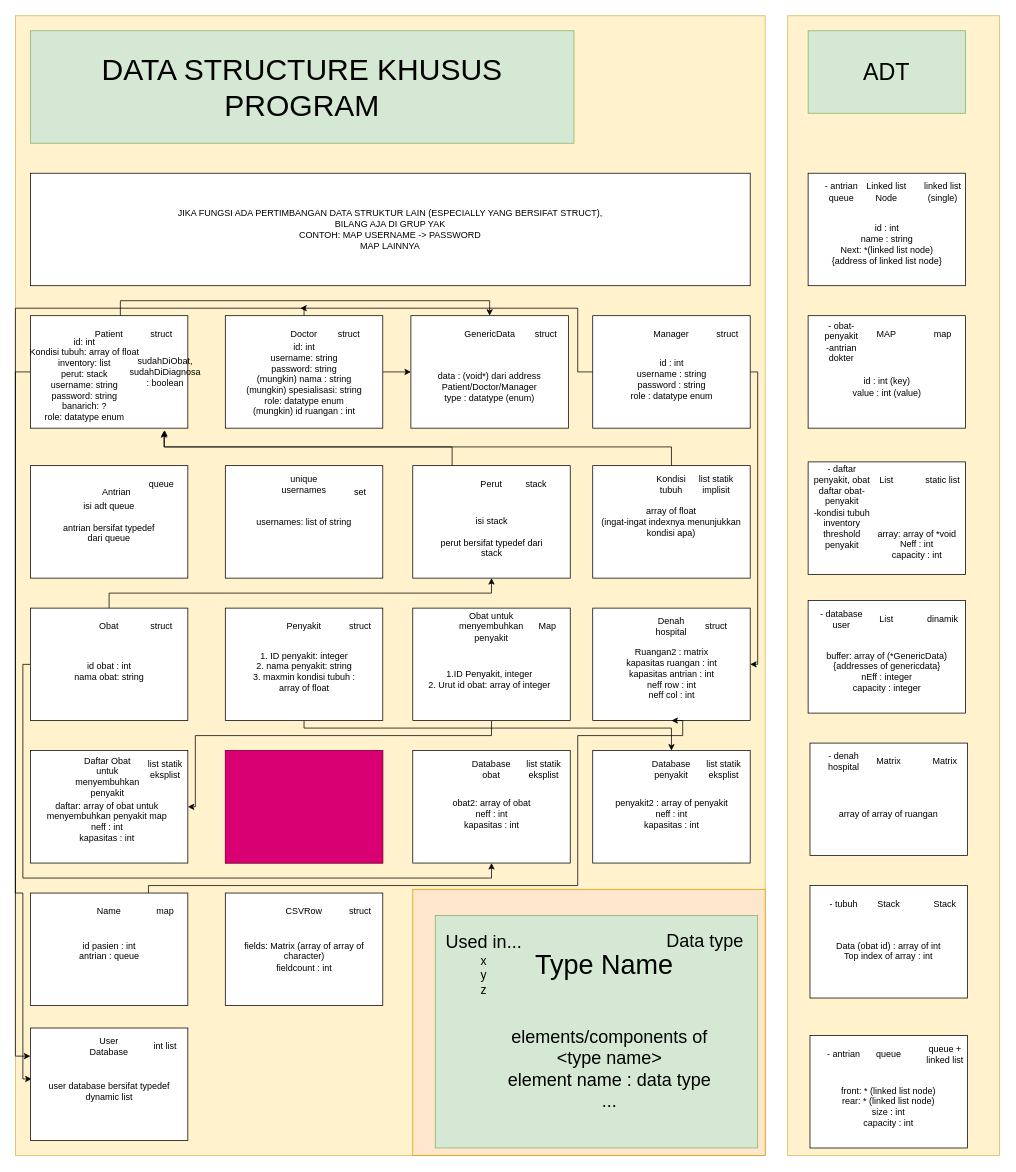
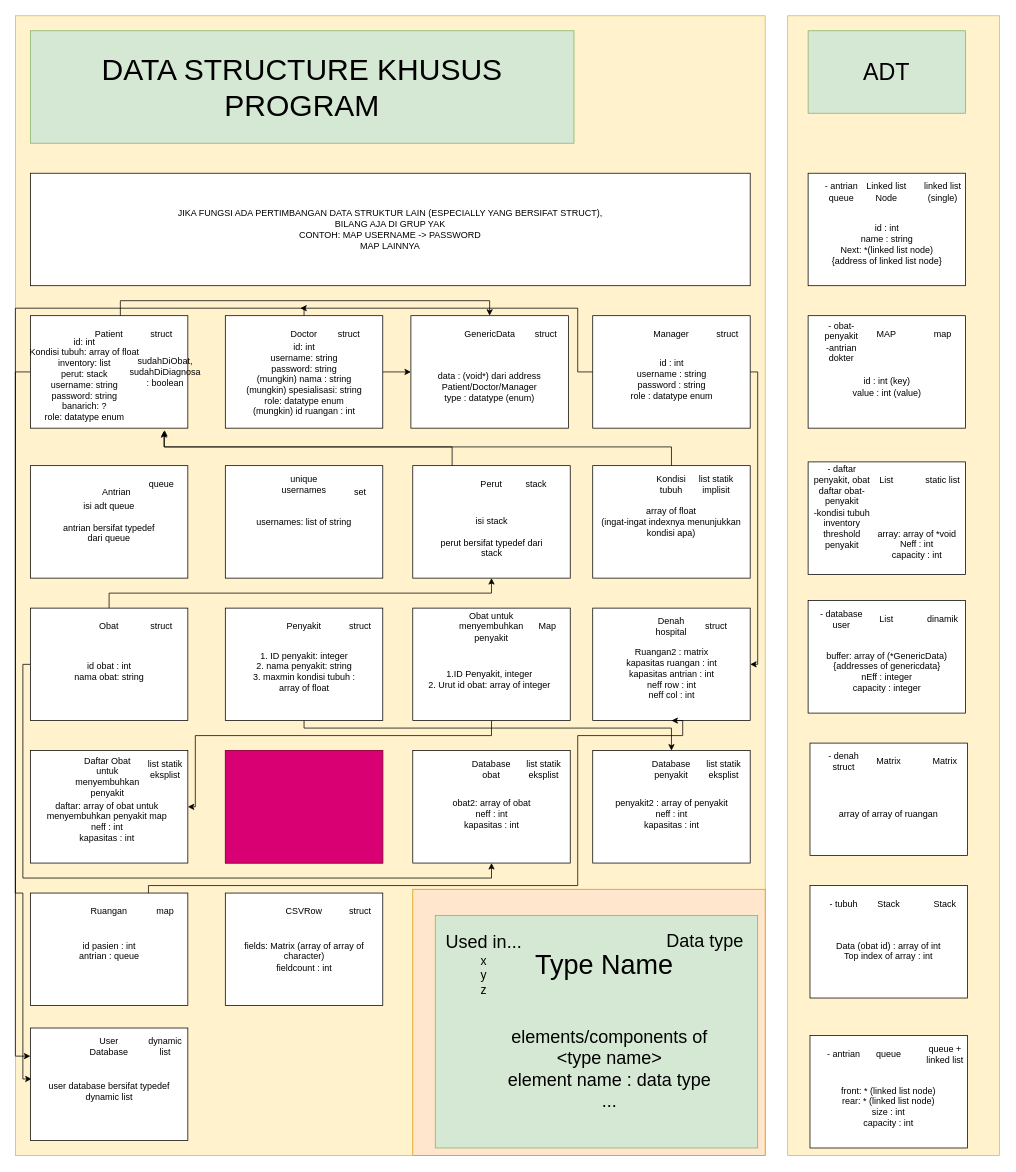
- <mxCell id="108" value="- denah hospital" style="text;html=1;align=center;verticalAlign=middle;whiteSpace=wrap;rounded=0;" parent="1" vertex="1"><mxGeometry x="1094.75" y="1000" width="60" height="30" as="geometry" /></mxCell>
+ <mxCell id="108" value="- denah struct" style="text;html=1;align=center;verticalAlign=middle;whiteSpace=wrap;rounded=0;" parent="1" vertex="1"><mxGeometry x="1094.75" y="1000" width="60" height="30" as="geometry" /></mxCell>
- <mxCell id="130" value="Name" style="text;html=1;align=center;verticalAlign=middle;whiteSpace=wrap;rounded=0;" parent="1" vertex="1"><mxGeometry x="115" y="1200" width="60" height="30" as="geometry" /></mxCell>
+ <mxCell id="130" value="Ruangan" style="text;html=1;align=center;verticalAlign=middle;whiteSpace=wrap;rounded=0;" parent="1" vertex="1"><mxGeometry x="115" y="1200" width="60" height="30" as="geometry" /></mxCell>
- <mxCell id="133" value="int list" style="text;html=1;align=center;verticalAlign=middle;whiteSpace=wrap;rounded=0;" parent="1" vertex="1"><mxGeometry x="190" y="1380" width="60" height="30" as="geometry" /></mxCell>
+ <mxCell id="133" value="dynamic list" style="text;html=1;align=center;verticalAlign=middle;whiteSpace=wrap;rounded=0;" parent="1" vertex="1"><mxGeometry x="190" y="1380" width="60" height="30" as="geometry" /></mxCell>
